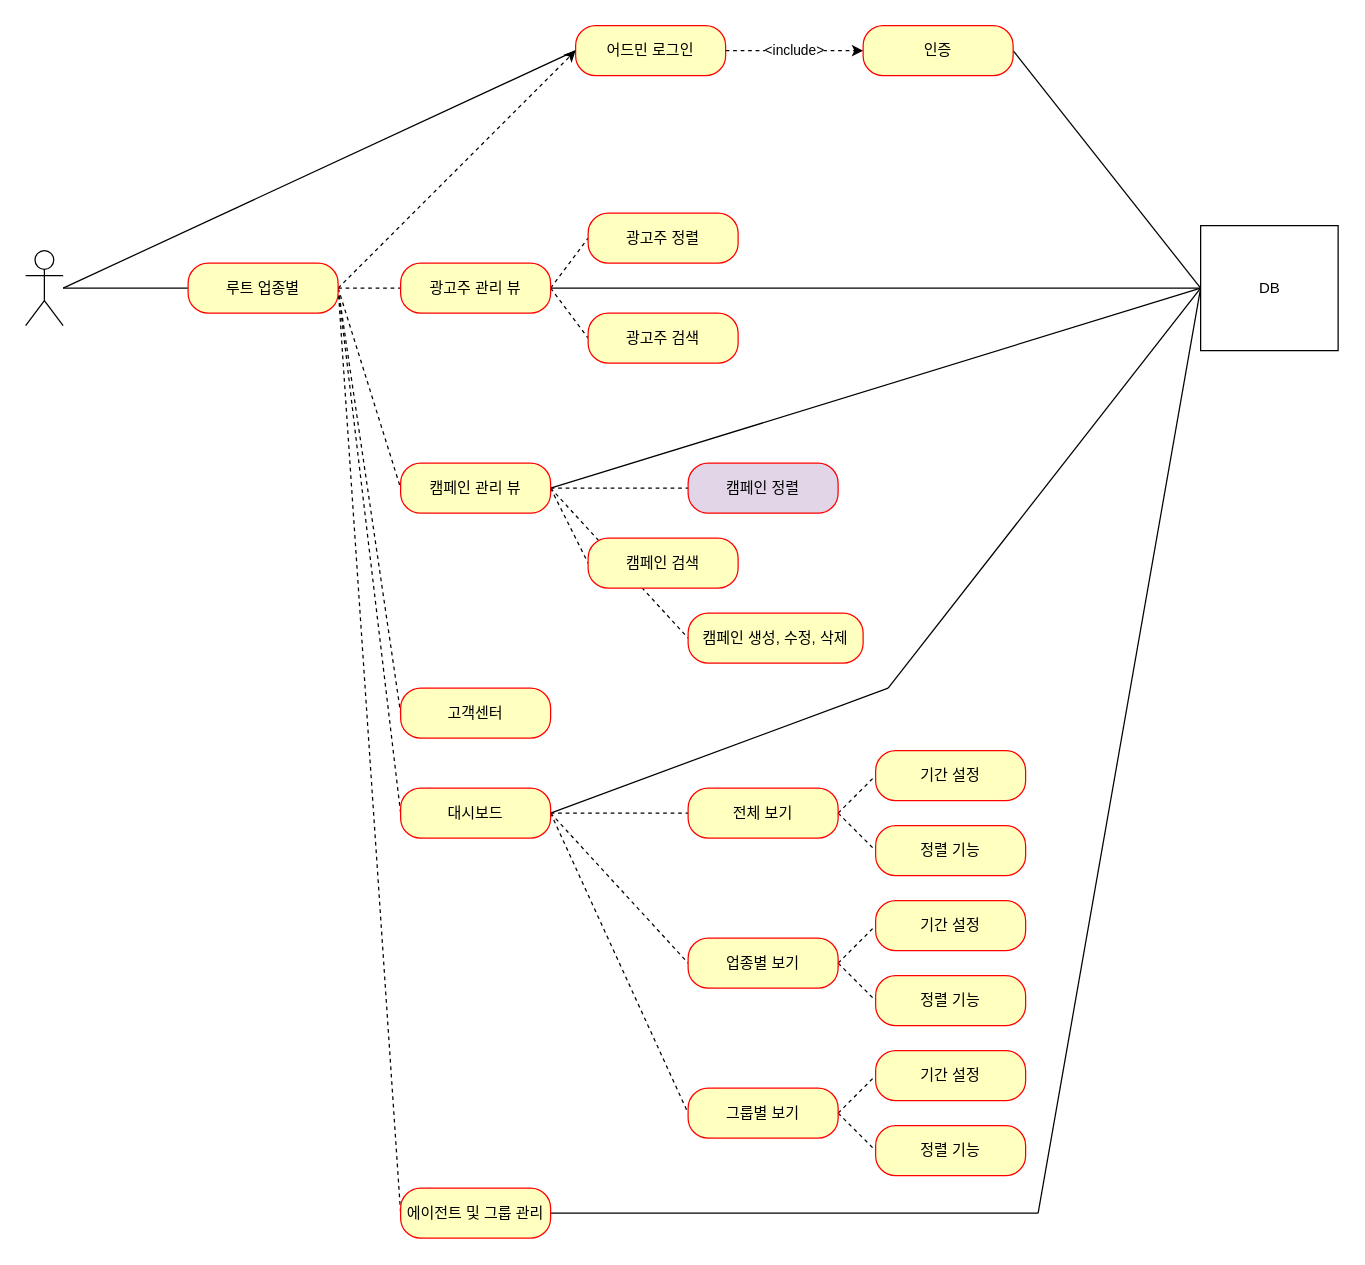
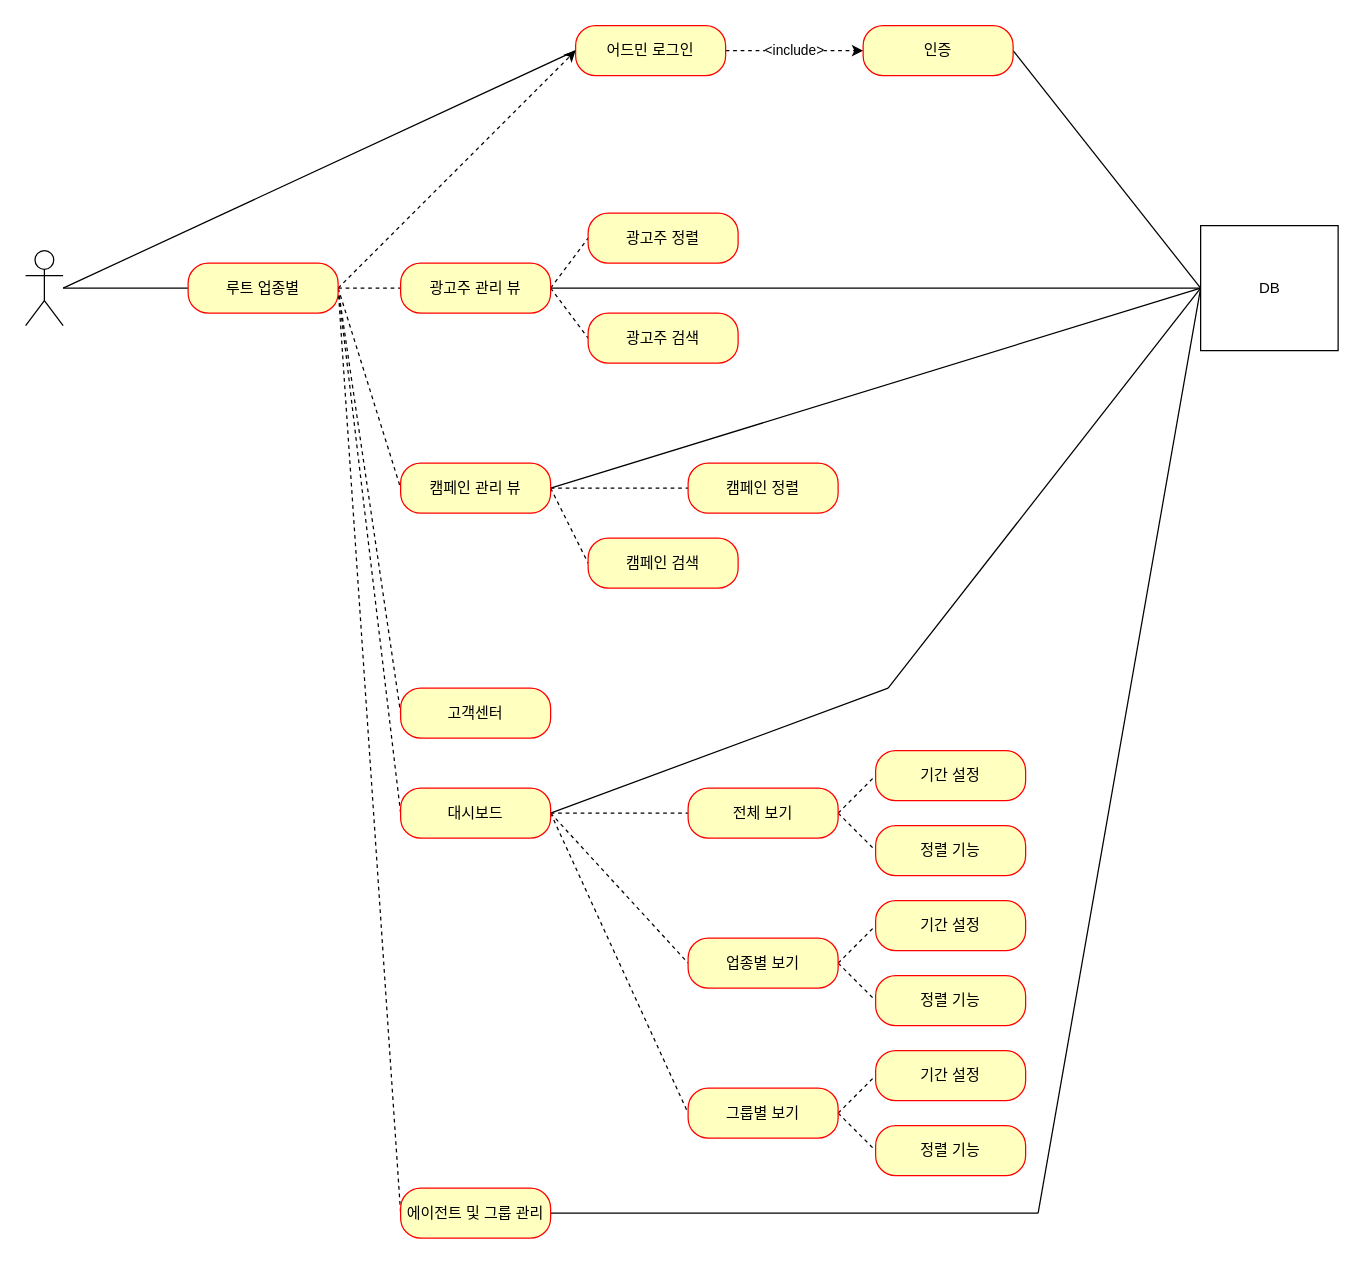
- <mxCell id="38" value="캠페인 정렬" style="rounded=1;whiteSpace=wrap;html=1;arcSize=40;fontColor=#000000;fillColor=#e1d5e7;strokeColor=#ff0000;" vertex="1" parent="1"><mxGeometry x="550" y="370" width="120" height="40" as="geometry" /></mxCell>
+ <mxCell id="38" value="캠페인 정렬" style="rounded=1;whiteSpace=wrap;html=1;arcSize=40;fontColor=#000000;fillColor=#ffffc0;strokeColor=#ff0000;" vertex="1" parent="1"><mxGeometry x="550" y="370" width="120" height="40" as="geometry" /></mxCell>
- <mxCell id="36" style="edgeStyle=none;rounded=0;orthogonalLoop=1;jettySize=auto;html=1;entryX=0;entryY=0.5;entryDx=0;entryDy=0;dashed=1;endArrow=none;endFill=0;exitX=1;exitY=0.5;exitDx=0;exitDy=0;" edge="1" parent="1" source="37" target="40"><mxGeometry relative="1" as="geometry" /></mxCell>
- <mxCell id="40" value="캠페인 생성, 수정, 삭제" style="rounded=1;whiteSpace=wrap;html=1;arcSize=40;fontColor=#000000;fillColor=#ffffc0;strokeColor=#ff0000;" vertex="1" parent="1"><mxGeometry x="550" y="490" width="140" height="40" as="geometry" /></mxCell>
